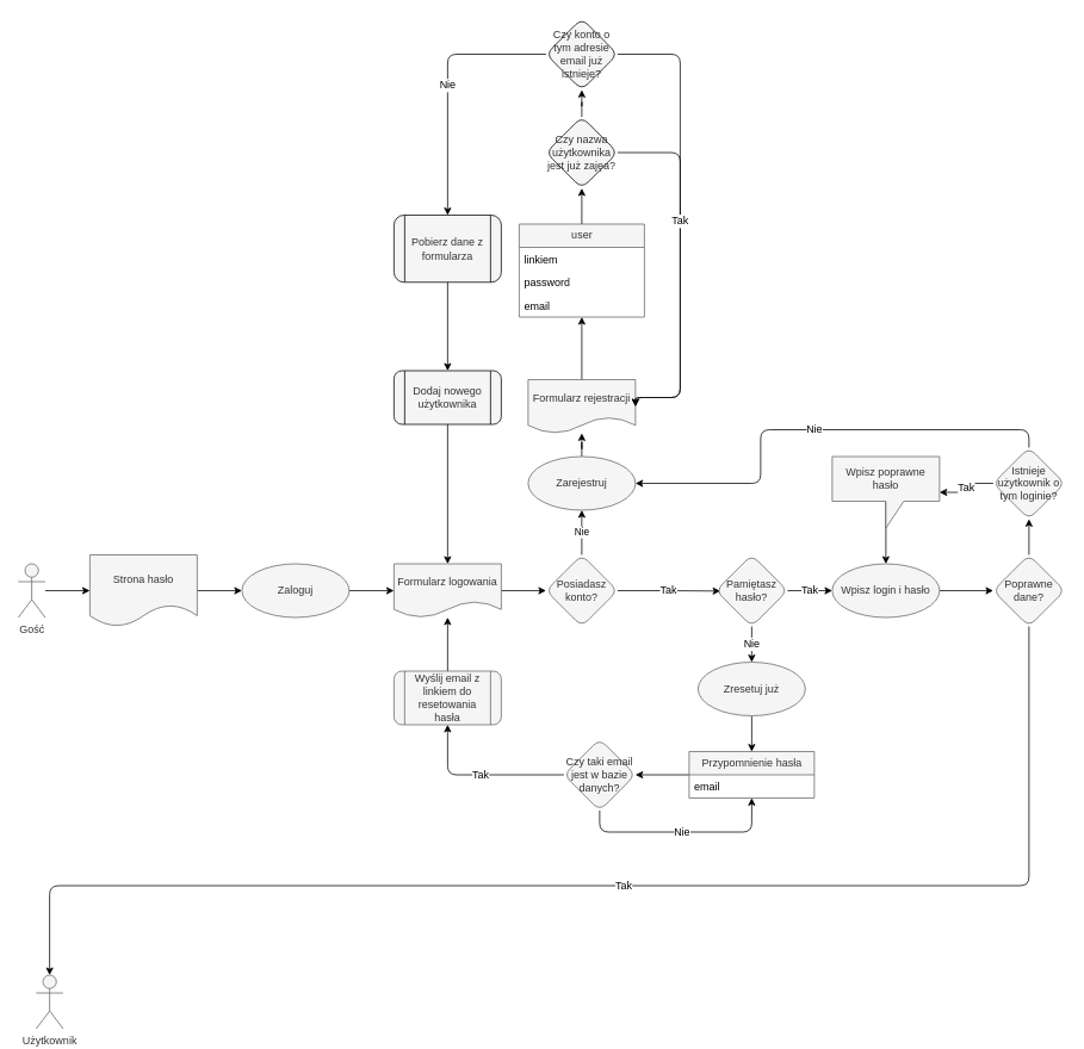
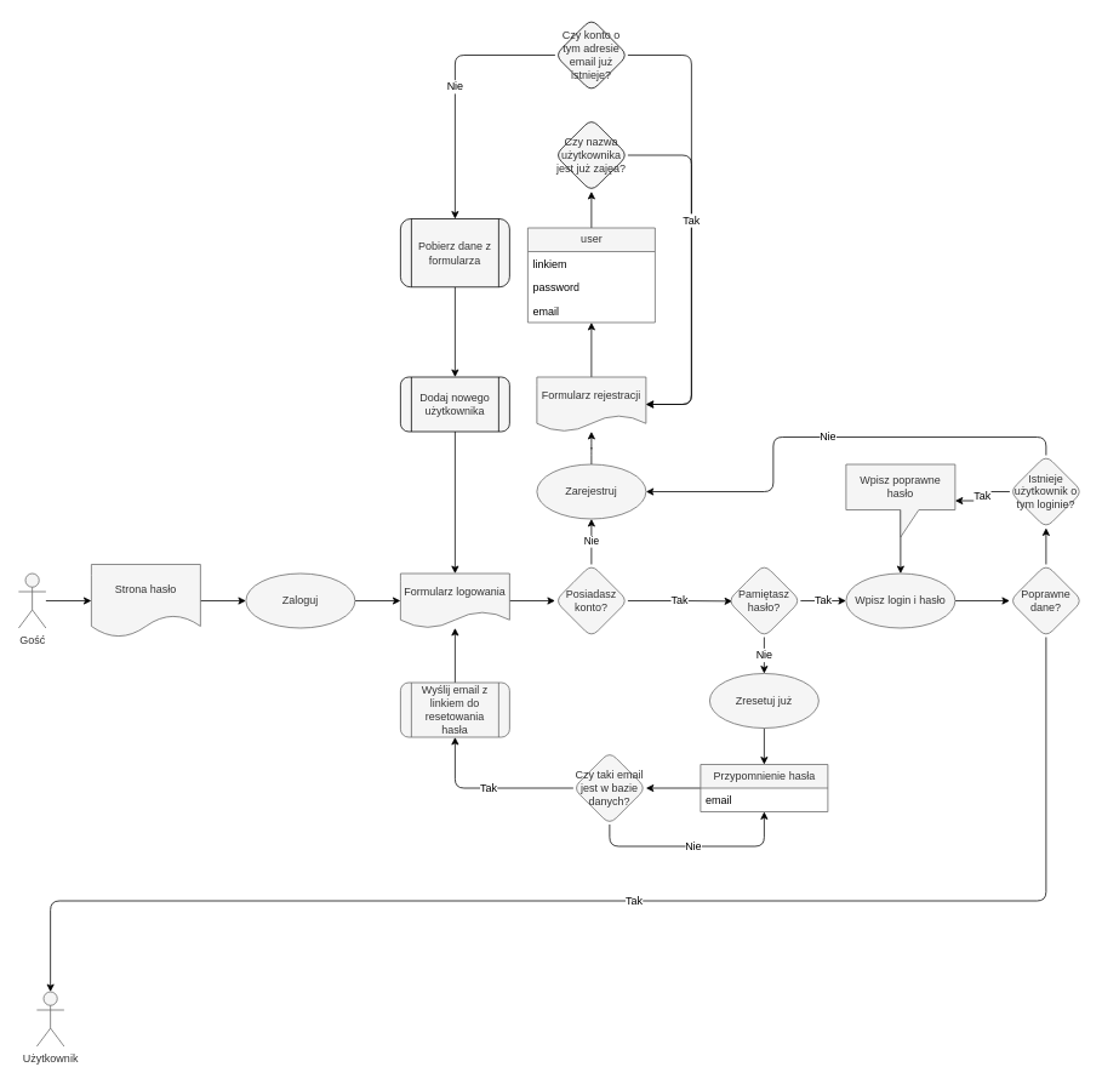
- <mxCell id="27" style="edgeStyle=orthogonalEdgeStyle;orthogonalLoop=1;jettySize=auto;html=1;labelBackgroundColor=default;fontFamily=Helvetica;fontSize=12;fontColor=default;endArrow=classic;endFill=1;" edge="1" parent="1" source="29" target="32"><mxGeometry relative="1" as="geometry" /></mxCell>
- <mxCell id="26" value="Formularz rejestracji" style="shape=document;whiteSpace=wrap;html=1;boundedLbl=1;shadow=0;fontFamily=Helvetica;fontSize=12;fontColor=#333333;align=center;strokeColor=#666666;fillColor=#f5f5f5;sketch=0;" vertex="1" parent="1"><mxGeometry x="590" y="424" width="120" height="60" as="geometry" /></mxCell>
+ <mxCell id="26" value="Formularz rejestracji" style="shape=document;whiteSpace=wrap;html=1;boundedLbl=1;shadow=0;fontFamily=Helvetica;fontSize=12;fontColor=#333333;align=center;strokeColor=#666666;fillColor=#f5f5f5;sketch=0;" vertex="1" parent="1"><mxGeometry x="590" y="414" width="120" height="60" as="geometry" /></mxCell>
